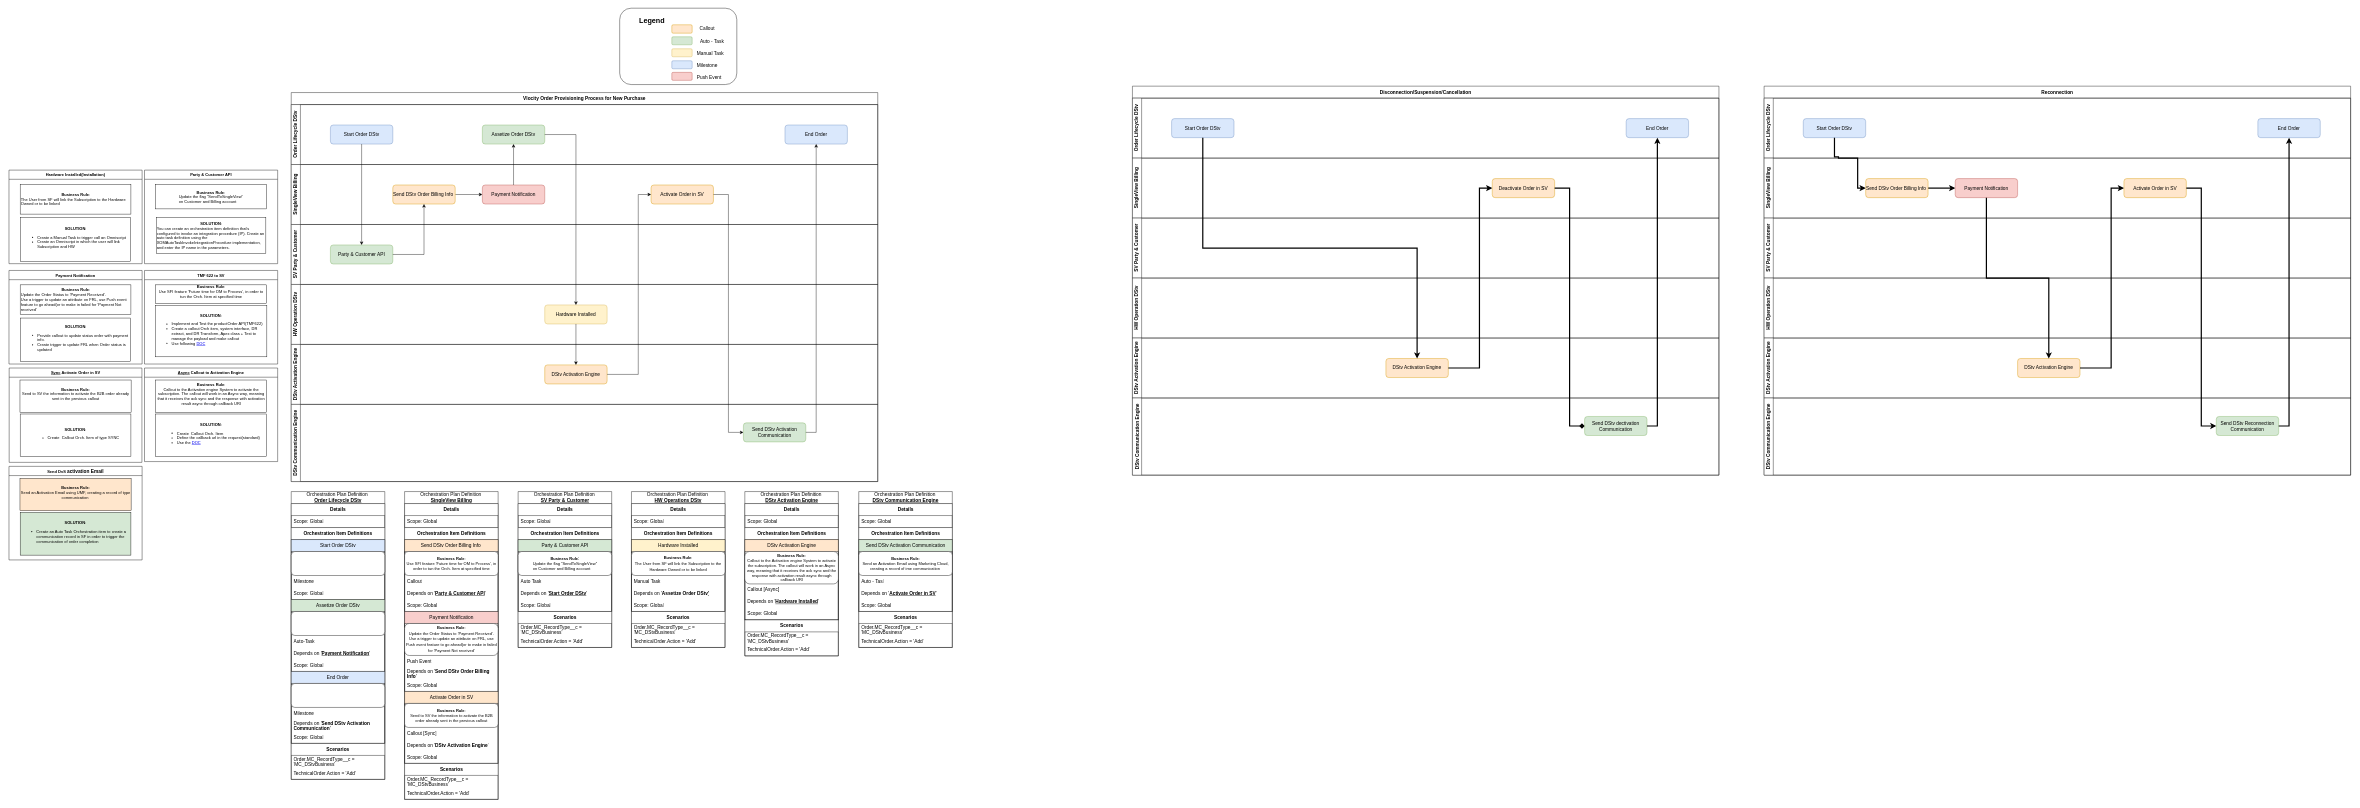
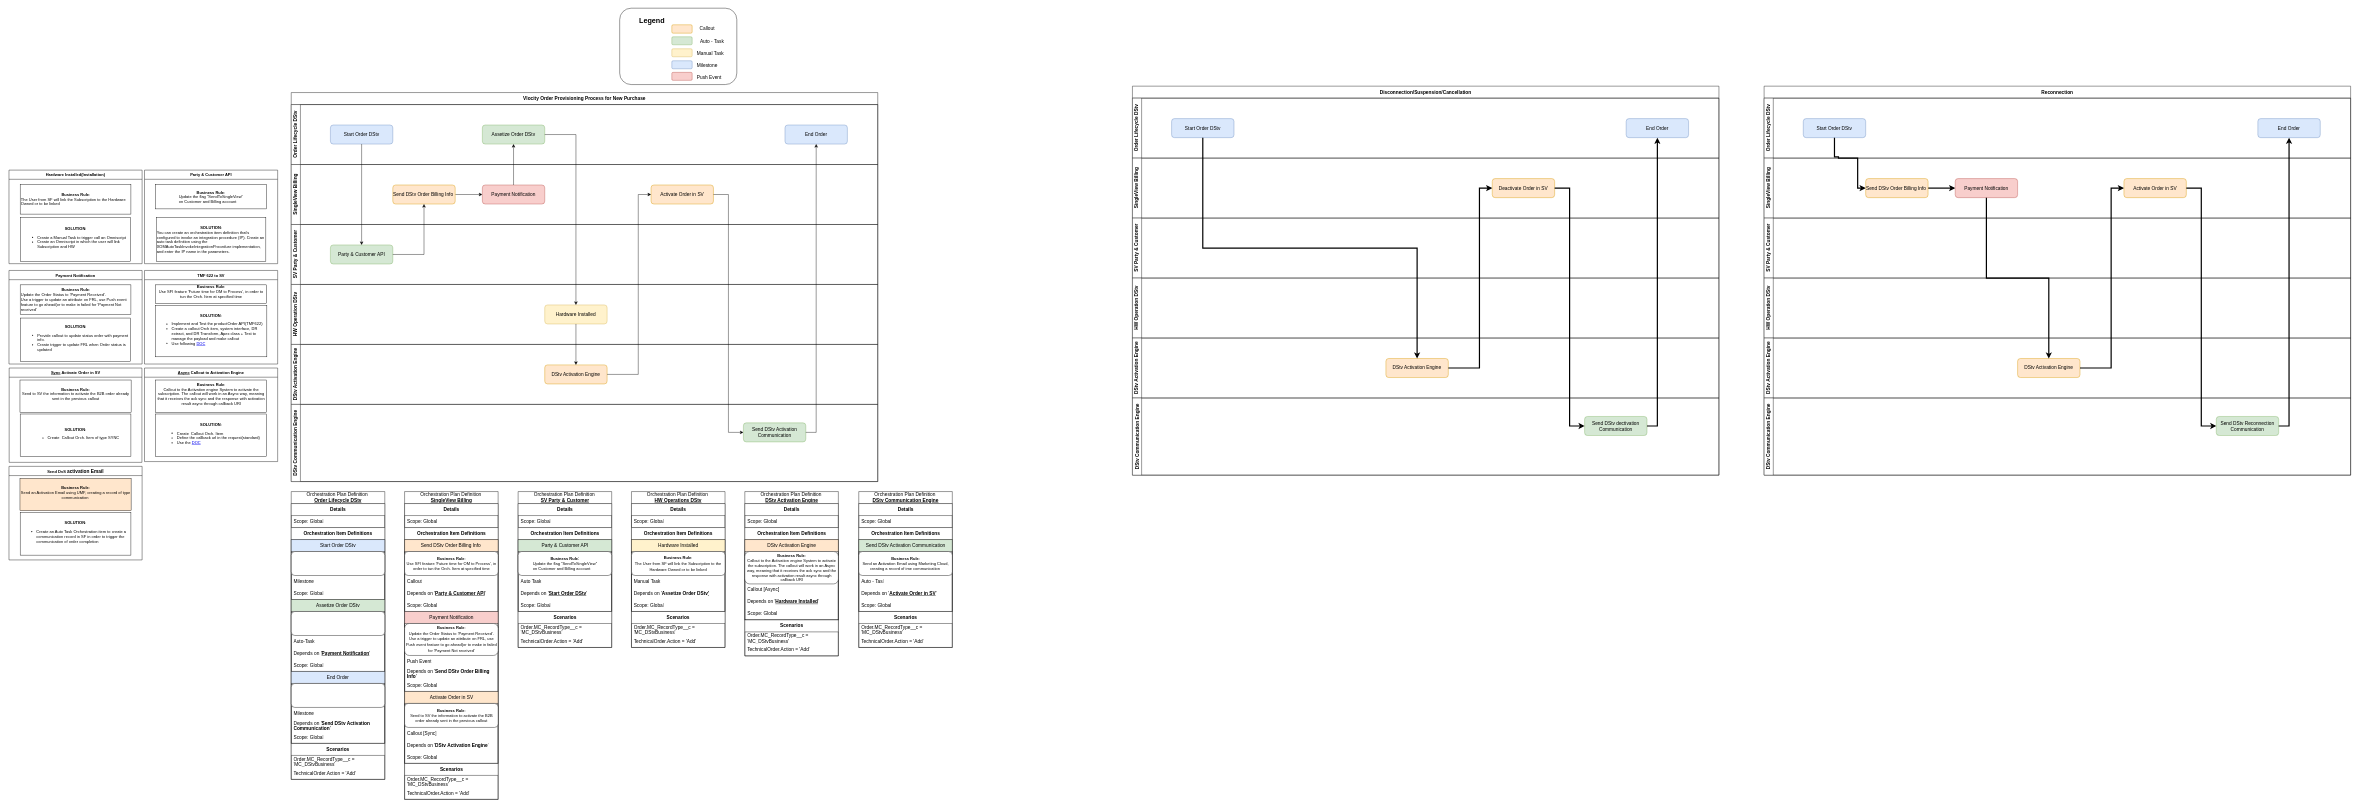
- <mxCell id="17" value="&lt;b style=&quot;border-color: var(--border-color); text-align: left; font-size: 10px;&quot;&gt;SOLUTION&lt;/b&gt;:&lt;br style=&quot;font-size: 10px;&quot;&gt;&lt;div style=&quot;text-align: left; font-size: 10px;&quot;&gt;&lt;span style=&quot;background-color: initial; font-size: 10px;&quot;&gt;You can create an orchestration item definition that's configured to invoke an integration procedure (IP). Create an auto task definition using the XOMAutoTaskInvokeIntegrationProcedure implementation, and enter the IP name in the parameters.&lt;/span&gt;&lt;/div&gt;" style="rounded=0;whiteSpace=wrap;html=1;fontSize=10;movable=1;resizable=1;rotatable=1;deletable=1;editable=1;locked=0;connectable=1;" parent="16" vertex="1"><mxGeometry x="29.5" y="119" width="274" height="90" as="geometry" /></mxCell>
+ <mxCell id="17" value="&lt;b style=&quot;border-color: var(--border-color); text-align: left; font-size: 10px;&quot;&gt;SOLUTION&lt;/b&gt;:&lt;br style=&quot;font-size: 10px;&quot;&gt;&lt;div style=&quot;text-align: left; font-size: 10px;&quot;&gt;&lt;span style=&quot;background-color: initial; font-size: 10px;&quot;&gt;You can create an orchestration item definition that's configured to invoke an integration procedure (IP). Create an auto task definition using the XOMAutoTaskInvokeIntegrationProcedure implementation, and enter the IP name in the parameters.&lt;/span&gt;&lt;/div&gt;" style="rounded=0;whiteSpace=wrap;html=1;fontSize=10;movable=1;resizable=1;rotatable=1;deletable=1;editable=1;locked=0;connectable=1;" parent="16" vertex="1"><mxGeometry x="29.5" y="119" width="274" height="109" as="geometry" /></mxCell>
- <mxCell id="188" style="edgeStyle=orthogonalEdgeStyle;rounded=0;orthogonalLoop=1;jettySize=auto;html=1;entryX=0;entryY=0.5;entryDx=0;entryDy=0;strokeWidth=3;movable=1;resizable=1;rotatable=1;deletable=1;editable=1;locked=0;connectable=1;endArrow=diamond;" parent="175" source="180" target="186" edge="1"><mxGeometry relative="1" as="geometry" /></mxCell>
+ <mxCell id="188" style="edgeStyle=orthogonalEdgeStyle;rounded=0;orthogonalLoop=1;jettySize=auto;html=1;entryX=0;entryY=0.5;entryDx=0;entryDy=0;strokeWidth=3;movable=1;resizable=1;rotatable=1;deletable=1;editable=1;locked=0;connectable=1;" parent="175" source="180" target="186" edge="1"><mxGeometry relative="1" as="geometry" /></mxCell>
- <mxCell id="36" value="&lt;b style=&quot;border-color: var(--border-color); text-align: left; font-size: 10px;&quot;&gt;SOLUTION&lt;/b&gt;:&lt;br style=&quot;font-size: 10px;&quot;&gt;&lt;div style=&quot;font-size: 10px;&quot;&gt;&lt;ul style=&quot;font-size: 10px;&quot;&gt;&lt;li style=&quot;text-align: left; font-size: 10px;&quot;&gt;Create an Auto Task Orchestration item to create a communication record in SF in order to trigger the communication of order completion&lt;/li&gt;&lt;/ul&gt;&lt;/div&gt;" style="rounded=0;whiteSpace=wrap;html=1;fontSize=10;movable=1;resizable=1;rotatable=1;deletable=1;editable=1;locked=0;connectable=1;fillColor=#d5e8d4;" parent="35" vertex="1"><mxGeometry x="28" y="115" width="277" height="107" as="geometry" /></mxCell>
+ <mxCell id="36" value="&lt;b style=&quot;border-color: var(--border-color); text-align: left; font-size: 10px;&quot;&gt;SOLUTION&lt;/b&gt;:&lt;br style=&quot;font-size: 10px;&quot;&gt;&lt;div style=&quot;font-size: 10px;&quot;&gt;&lt;ul style=&quot;font-size: 10px;&quot;&gt;&lt;li style=&quot;text-align: left; font-size: 10px;&quot;&gt;Create an Auto Task Orchestration item to create a communication record in SF in order to trigger the communication of order completion&lt;/li&gt;&lt;/ul&gt;&lt;/div&gt;" style="rounded=0;whiteSpace=wrap;html=1;fontSize=10;movable=1;resizable=1;rotatable=1;deletable=1;editable=1;locked=0;connectable=1;" parent="35" vertex="1"><mxGeometry x="28" y="115" width="277" height="107" as="geometry" /></mxCell>
